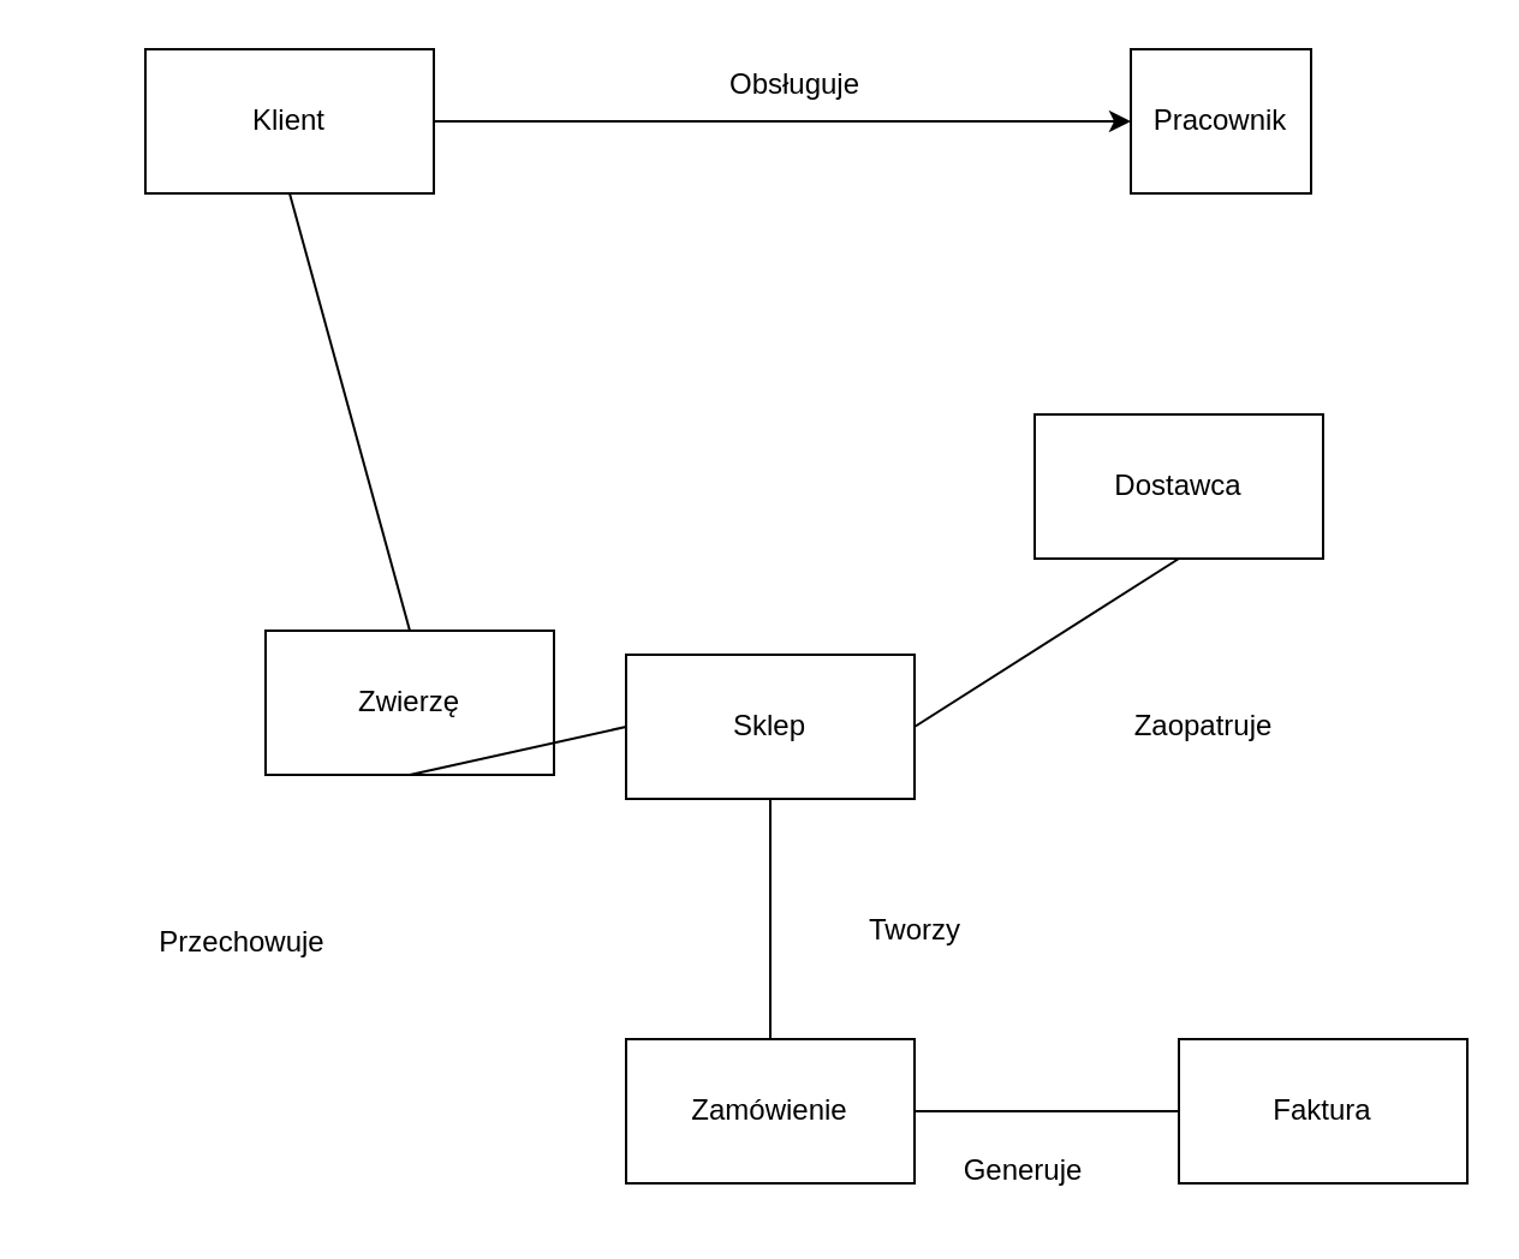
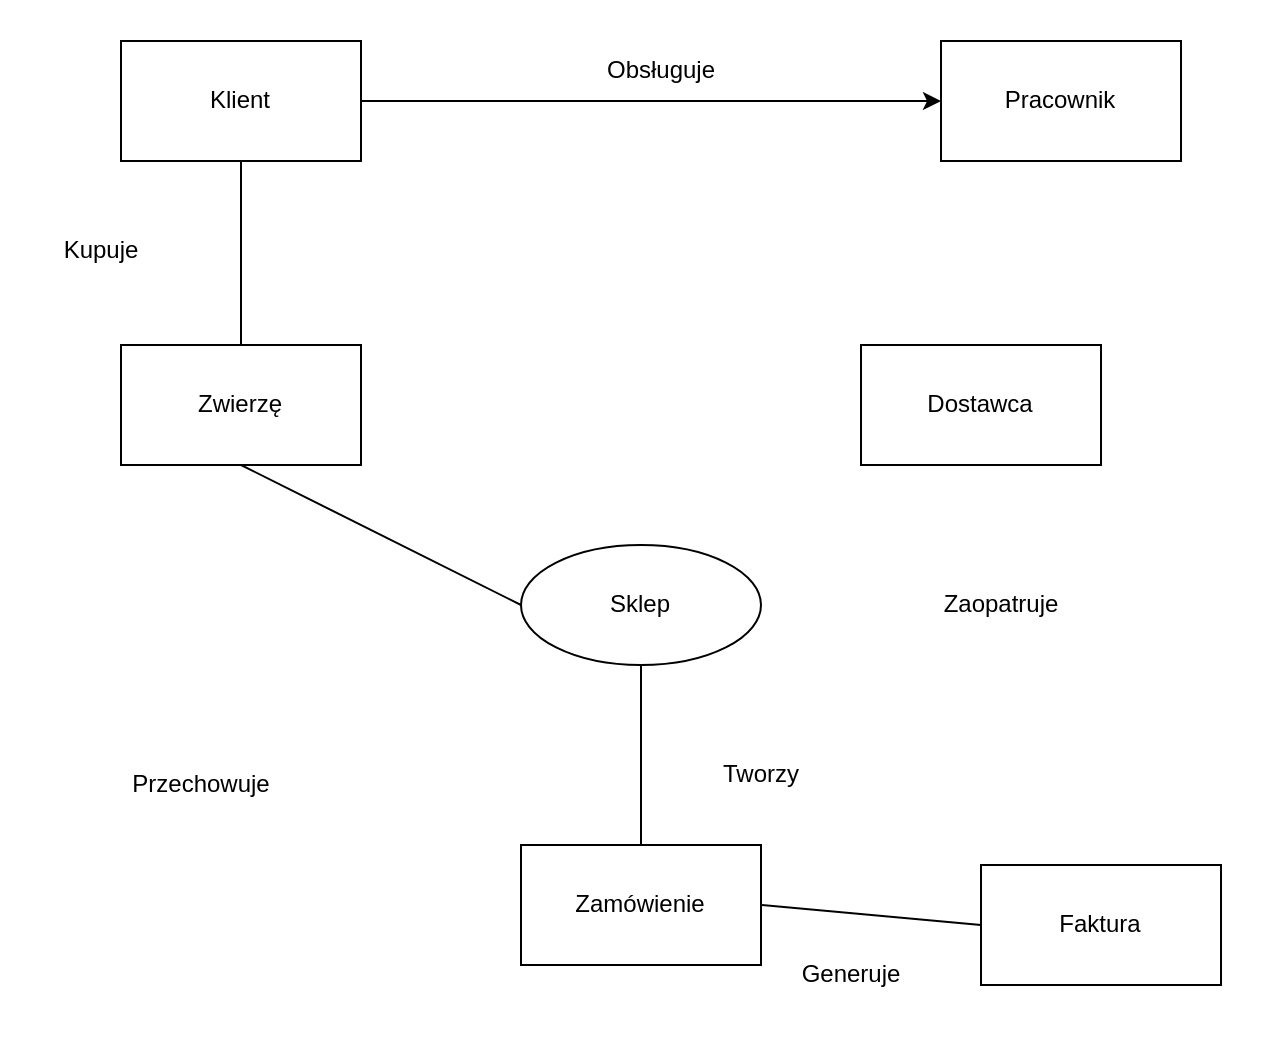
- <mxCell id="3" value="Pracownik" style="rounded=0;whiteSpace=wrap;html=1;" vertex="1" parent="1"><mxGeometry x="470" y="20" width="75" height="60" as="geometry" /></mxCell>
+ <mxCell id="3" value="Pracownik" style="rounded=0;whiteSpace=wrap;html=1;" vertex="1" parent="1"><mxGeometry x="470" y="20" width="120" height="60" as="geometry" /></mxCell>
+ <mxCell id="8" value="Kupuje" style="text;html=1;align=center;verticalAlign=middle;resizable=0;points=[];autosize=1;strokeColor=none;fillColor=none;" vertex="1" parent="1"><mxGeometry x="20" y="110" width="60" height="30" as="geometry" /></mxCell>
- <mxCell id="12" value="" style="endArrow=none;html=1;rounded=0;entryX=1;entryY=0.5;entryDx=0;entryDy=0;exitX=0.5;exitY=1;exitDx=0;exitDy=0;" edge="1" parent="1" source="2" target="9"><mxGeometry width="50" height="50" relative="1" as="geometry"><mxPoint x="290" y="122" as="sourcePoint" /><mxPoint x="340" y="72" as="targetPoint" /></mxGeometry></mxCell>
- <mxCell id="6" value="Zwierzę" style="rounded=0;whiteSpace=wrap;html=1;" vertex="1" parent="1"><mxGeometry x="110" y="262" width="120" height="60" as="geometry" /></mxCell>
+ <mxCell id="6" value="Zwierzę" style="rounded=0;whiteSpace=wrap;html=1;" vertex="1" parent="1"><mxGeometry x="60" y="172" width="120" height="60" as="geometry" /></mxCell>
- <mxCell id="9" value="Sklep" style="rounded=0;whiteSpace=wrap;html=1;" vertex="1" parent="1"><mxGeometry x="260" y="272" width="120" height="60" as="geometry" /></mxCell>
+ <mxCell id="9" value="Sklep" style="ellipse;whiteSpace=wrap;html=1;" vertex="1" parent="1"><mxGeometry x="260" y="272" width="120" height="60" as="geometry" /></mxCell>
- <mxCell id="15" value="Zamówienie" style="rounded=0;whiteSpace=wrap;html=1;" vertex="1" parent="1"><mxGeometry x="260" y="432" width="120" height="60" as="geometry" /></mxCell>
+ <mxCell id="15" value="Zamówienie" style="rounded=0;whiteSpace=wrap;html=1;" vertex="1" parent="1"><mxGeometry x="260" y="422" width="120" height="60" as="geometry" /></mxCell>
